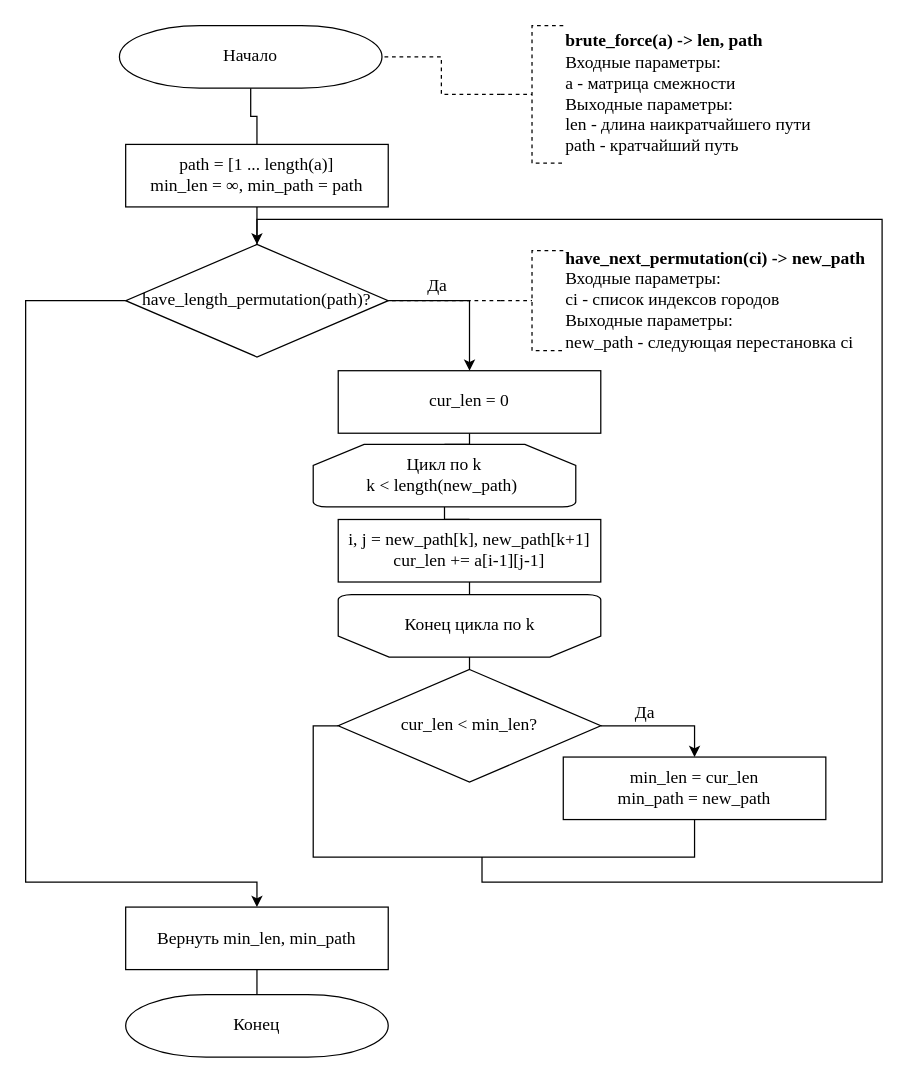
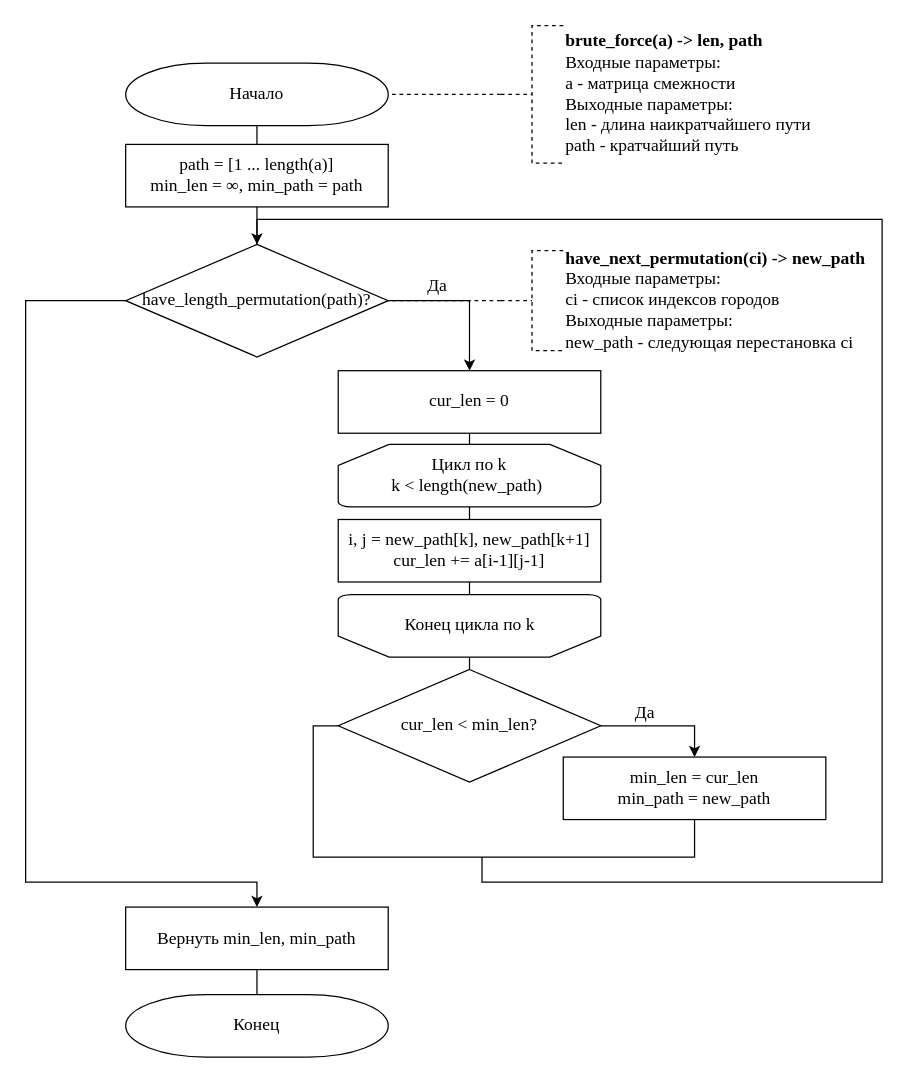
- <mxCell id="2" value="Начало" style="strokeWidth=1;html=1;shape=mxgraph.flowchart.terminator;whiteSpace=wrap;fontSize=14;fontFamily=Times New Roman;" parent="1" vertex="1"><mxGeometry x="95" y="20" width="210" height="50" as="geometry" /></mxCell>
+ <mxCell id="2" value="Начало" style="strokeWidth=1;html=1;shape=mxgraph.flowchart.terminator;whiteSpace=wrap;fontSize=14;fontFamily=Times New Roman;" parent="1" vertex="1"><mxGeometry x="100" y="50" width="210" height="50" as="geometry" /></mxCell>
- <mxCell id="16" value="Цикл по k&lt;br style=&quot;font-size: 14px&quot;&gt;k &amp;lt; length(new_path)&amp;nbsp;" style="strokeWidth=1;html=1;shape=mxgraph.flowchart.loop_limit;whiteSpace=wrap;fontSize=14;fontFamily=Times New Roman;" parent="1" vertex="1"><mxGeometry x="250" y="355" width="210" height="50" as="geometry" /></mxCell>
+ <mxCell id="16" value="Цикл по k&lt;br style=&quot;font-size: 14px&quot;&gt;k &amp;lt; length(new_path)&amp;nbsp;" style="strokeWidth=1;html=1;shape=mxgraph.flowchart.loop_limit;whiteSpace=wrap;fontSize=14;fontFamily=Times New Roman;" parent="1" vertex="1"><mxGeometry x="270" y="355" width="210" height="50" as="geometry" /></mxCell>
